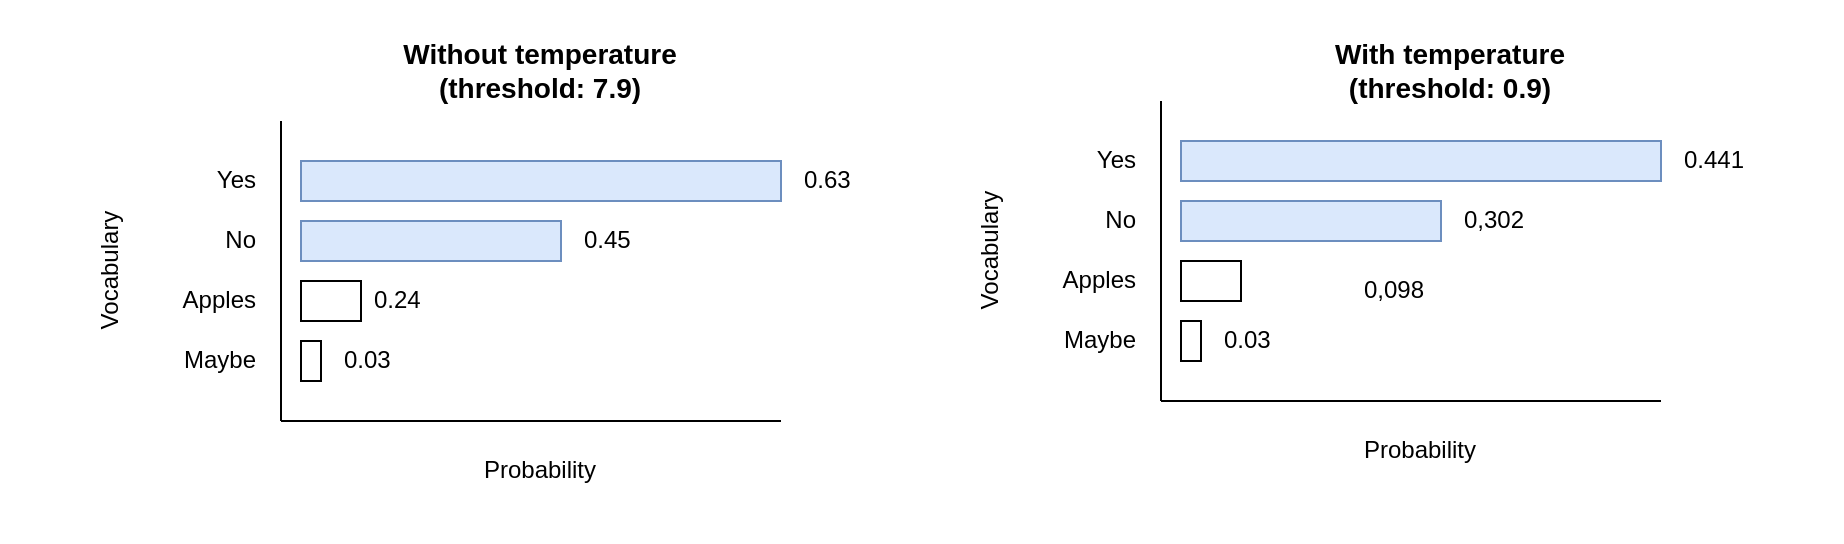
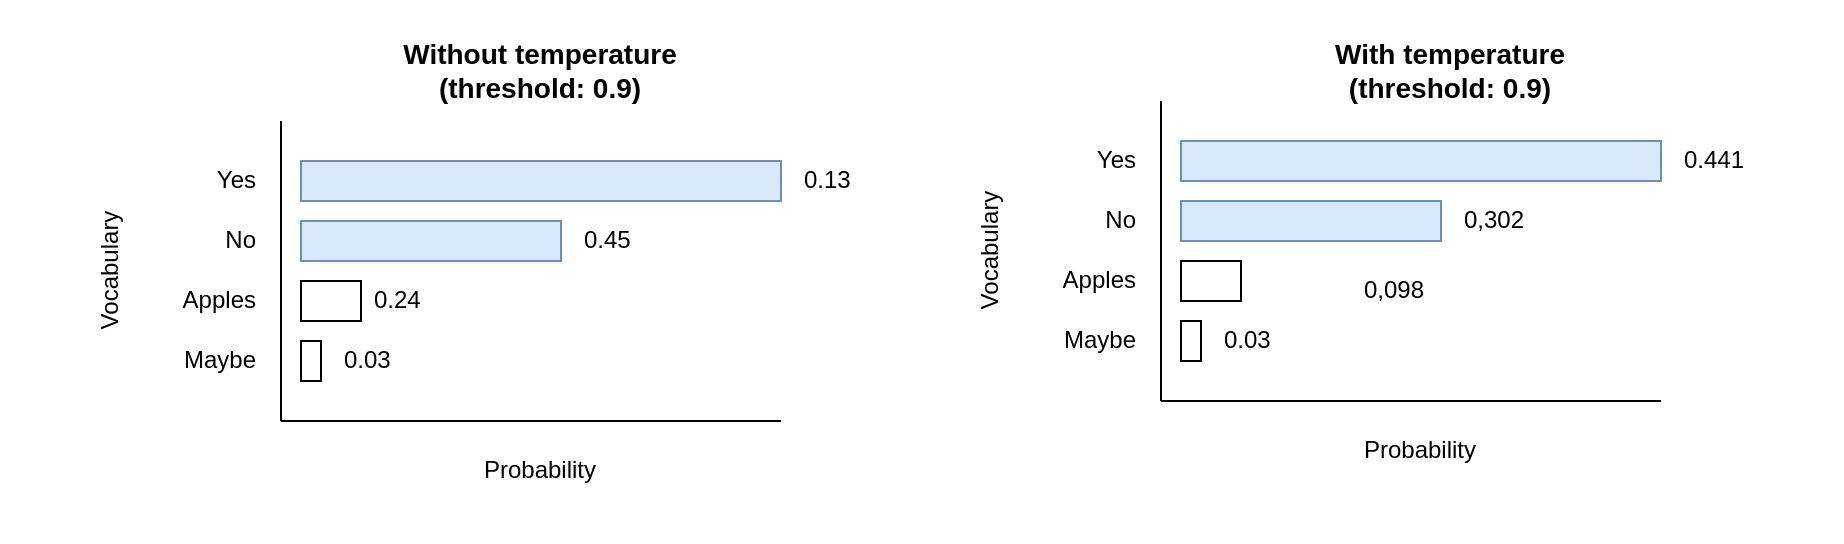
- <mxCell id="34" value="Without temperature (threshold: 7.9)" style="text;html=1;align=center;verticalAlign=middle;whiteSpace=wrap;rounded=0;fontStyle=1;fontSize=14;" vertex="1" parent="1"><mxGeometry x="195" y="20" width="150" height="30" as="geometry" /></mxCell>
+ <mxCell id="34" value="Without temperature (threshold: 0.9)" style="text;html=1;align=center;verticalAlign=middle;whiteSpace=wrap;rounded=0;fontStyle=1;fontSize=14;" vertex="1" parent="1"><mxGeometry x="195" y="20" width="150" height="30" as="geometry" /></mxCell>
- <mxCell id="8" value="0.63" style="text;html=1;align=left;verticalAlign=middle;whiteSpace=wrap;rounded=0;" vertex="1" parent="1"><mxGeometry x="400" y="80" width="60" height="20" as="geometry" /></mxCell>
+ <mxCell id="8" value="0.13" style="text;html=1;align=left;verticalAlign=middle;whiteSpace=wrap;rounded=0;" vertex="1" parent="1"><mxGeometry x="400" y="80" width="60" height="20" as="geometry" /></mxCell>
